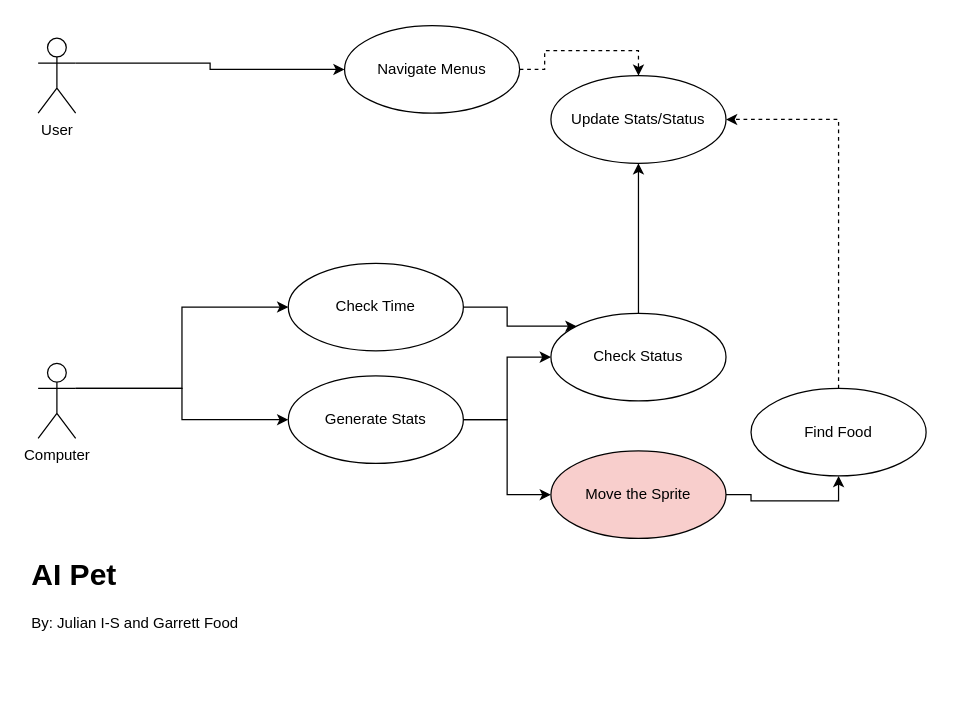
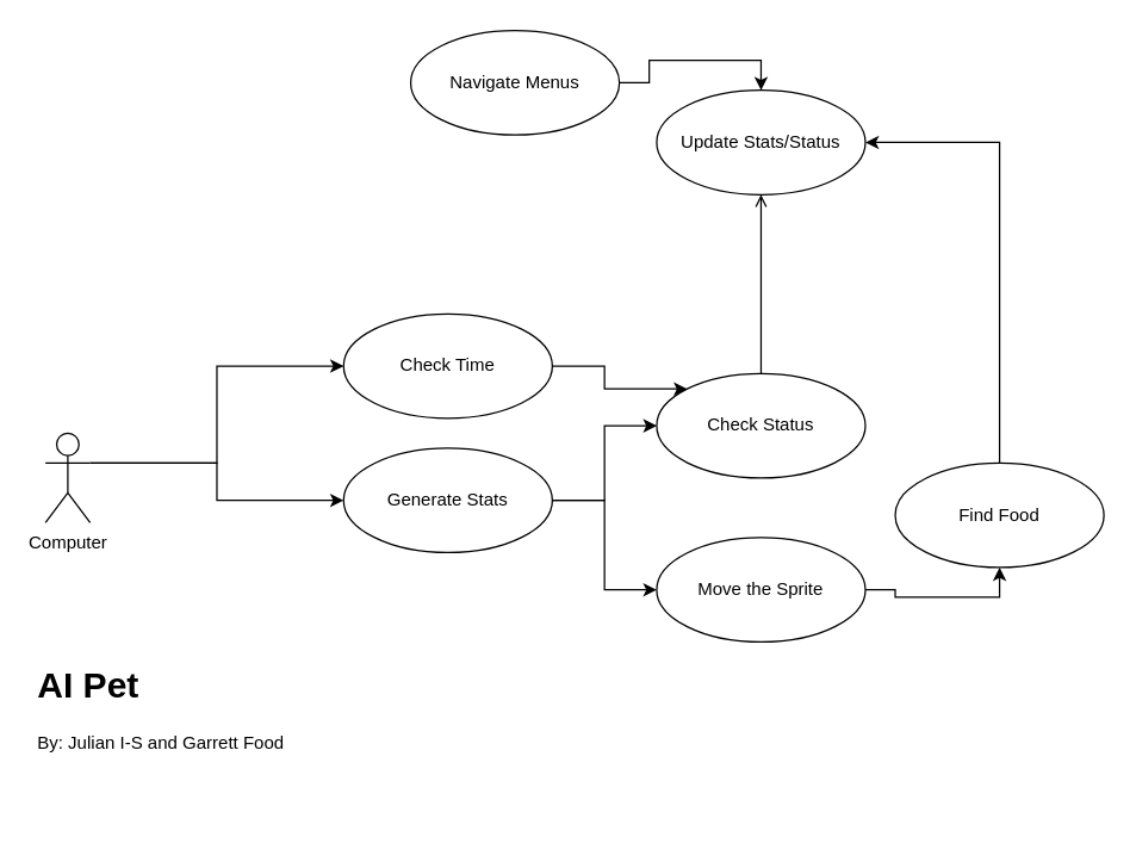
- <mxCell id="15" style="edgeStyle=orthogonalEdgeStyle;rounded=0;orthogonalLoop=1;jettySize=auto;html=1;exitX=1;exitY=0.5;exitDx=0;exitDy=0;entryX=0.5;entryY=0;entryDx=0;entryDy=0;dashed=1;" parent="1" source="16" target="4" edge="1"><mxGeometry relative="1" as="geometry" /></mxCell>
+ <mxCell id="15" style="edgeStyle=orthogonalEdgeStyle;rounded=0;orthogonalLoop=1;jettySize=auto;html=1;exitX=1;exitY=0.5;exitDx=0;exitDy=0;entryX=0.5;entryY=0;entryDx=0;entryDy=0;" parent="1" source="16" target="4" edge="1"><mxGeometry relative="1" as="geometry" /></mxCell>
- <mxCell id="2" style="edgeStyle=orthogonalEdgeStyle;rounded=0;orthogonalLoop=1;jettySize=auto;html=1;exitX=1;exitY=0.333;exitDx=0;exitDy=0;exitPerimeter=0;entryX=0;entryY=0.5;entryDx=0;entryDy=0;" parent="1" source="3" target="16" edge="1"><mxGeometry relative="1" as="geometry"><mxPoint x="290" y="60" as="targetPoint" /></mxGeometry></mxCell>
- <mxCell id="3" value="User" style="shape=umlActor;verticalLabelPosition=bottom;labelBackgroundColor=#ffffff;verticalAlign=top;html=1;" parent="1" vertex="1"><mxGeometry x="30" y="30" width="30" height="60" as="geometry" /></mxCell>
- <mxCell id="11" style="edgeStyle=orthogonalEdgeStyle;rounded=0;orthogonalLoop=1;jettySize=auto;html=1;exitX=0.5;exitY=0;exitDx=0;exitDy=0;entryX=0.5;entryY=1;entryDx=0;entryDy=0;" parent="1" source="12" target="4" edge="1"><mxGeometry relative="1" as="geometry" /></mxCell>
+ <mxCell id="11" style="edgeStyle=orthogonalEdgeStyle;rounded=0;orthogonalLoop=1;jettySize=auto;html=1;exitX=0.5;exitY=0;exitDx=0;exitDy=0;entryX=0.5;entryY=1;entryDx=0;entryDy=0;endArrow=open;" parent="1" source="12" target="4" edge="1"><mxGeometry relative="1" as="geometry" /></mxCell>
- <mxCell id="19" style="edgeStyle=orthogonalEdgeStyle;rounded=0;orthogonalLoop=1;jettySize=auto;html=1;exitX=0.5;exitY=0;exitDx=0;exitDy=0;entryX=1;entryY=0.5;entryDx=0;entryDy=0;dashed=1;" parent="1" source="20" target="4" edge="1"><mxGeometry relative="1" as="geometry" /></mxCell>
+ <mxCell id="19" style="edgeStyle=orthogonalEdgeStyle;rounded=0;orthogonalLoop=1;jettySize=auto;html=1;exitX=0.5;exitY=0;exitDx=0;exitDy=0;entryX=1;entryY=0.5;entryDx=0;entryDy=0;" parent="1" source="20" target="4" edge="1"><mxGeometry relative="1" as="geometry" /></mxCell>
- <mxCell id="14" value="Move the Sprite" style="ellipse;whiteSpace=wrap;html=1;fillColor=#f8cecc;" parent="1" vertex="1"><mxGeometry x="440" y="360" width="140" height="70" as="geometry" /></mxCell>
+ <mxCell id="14" value="Move the Sprite" style="ellipse;whiteSpace=wrap;html=1;" parent="1" vertex="1"><mxGeometry x="440" y="360" width="140" height="70" as="geometry" /></mxCell>
